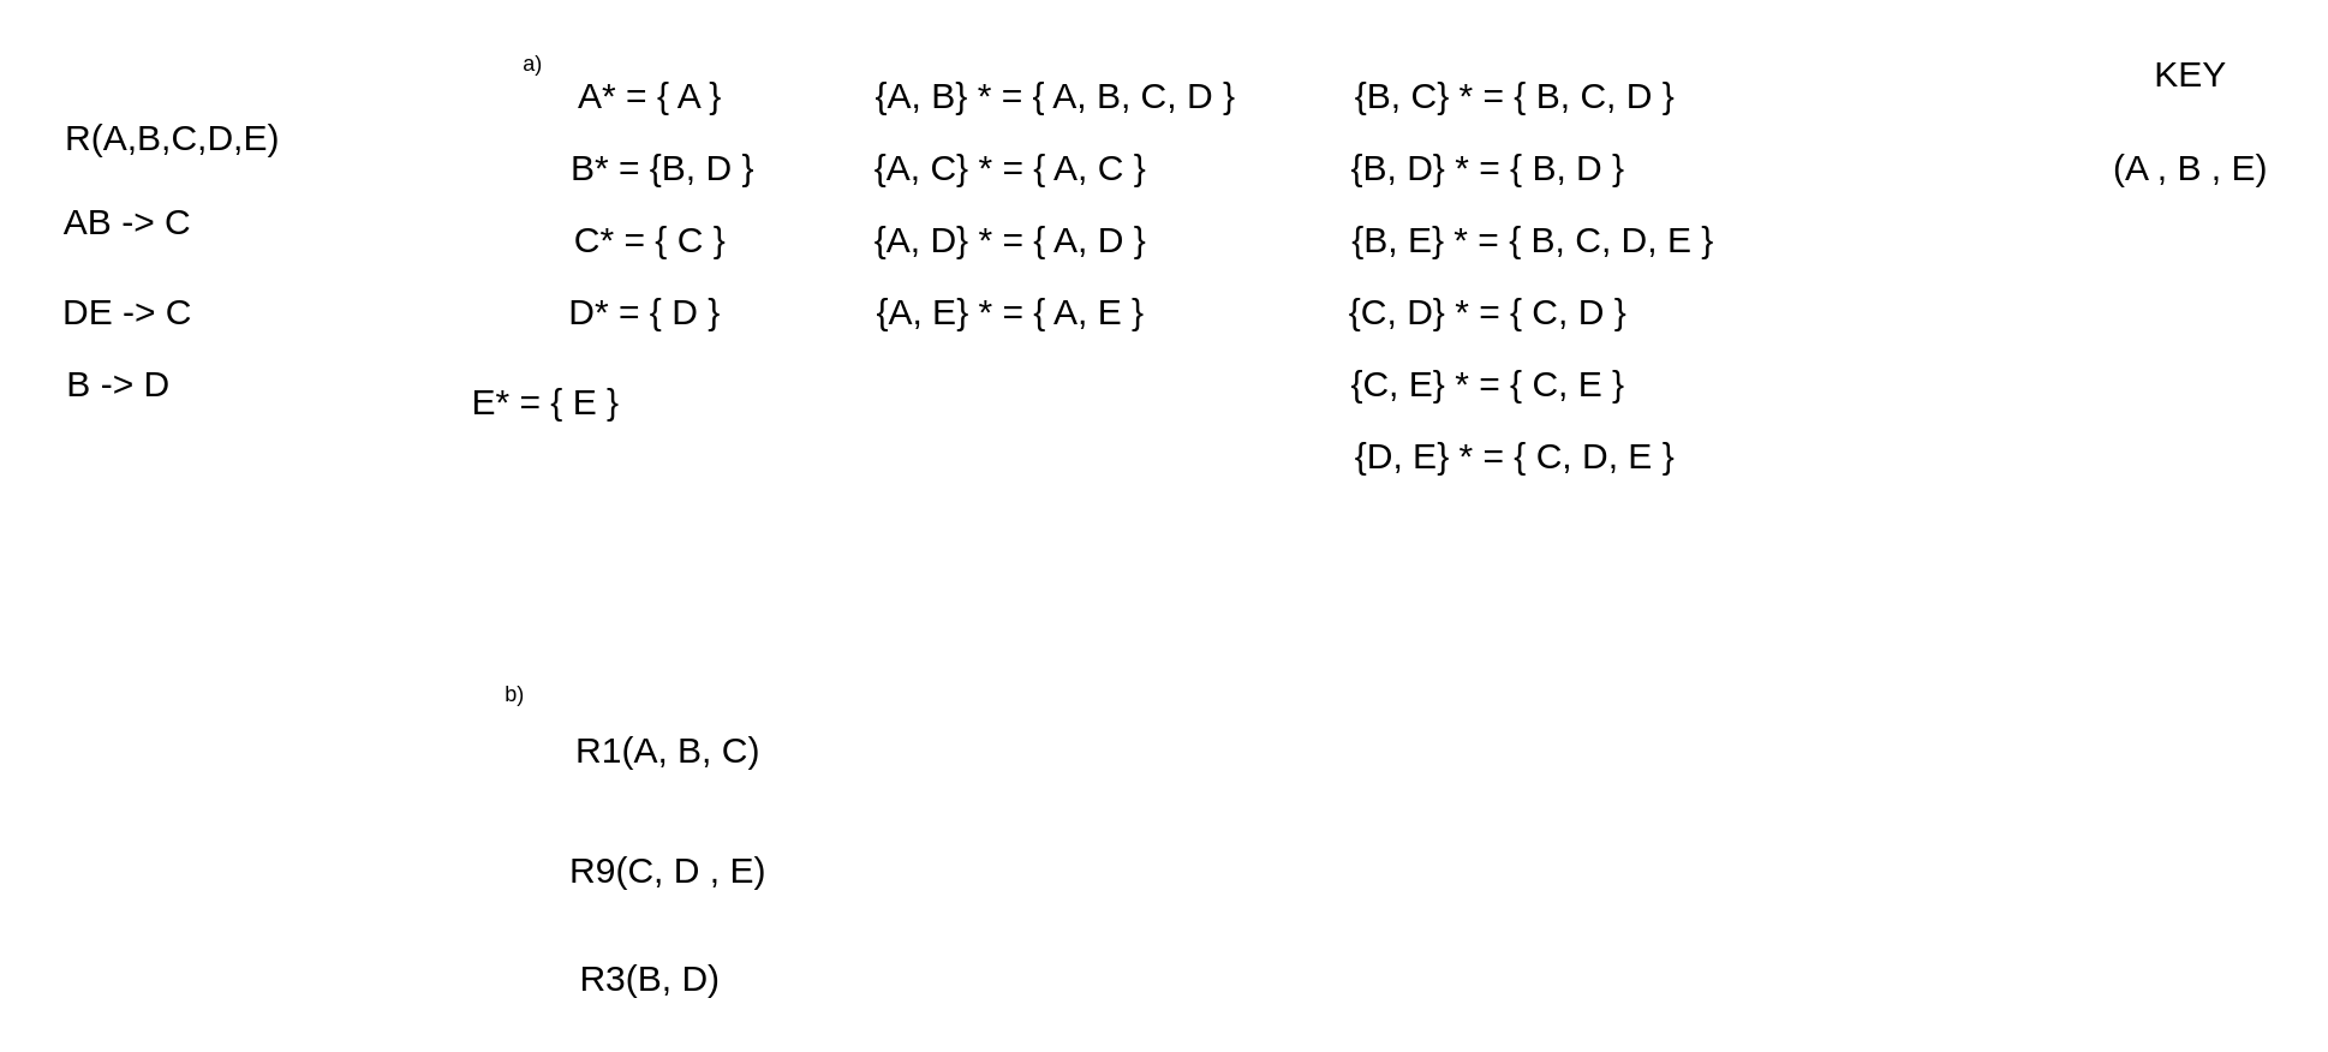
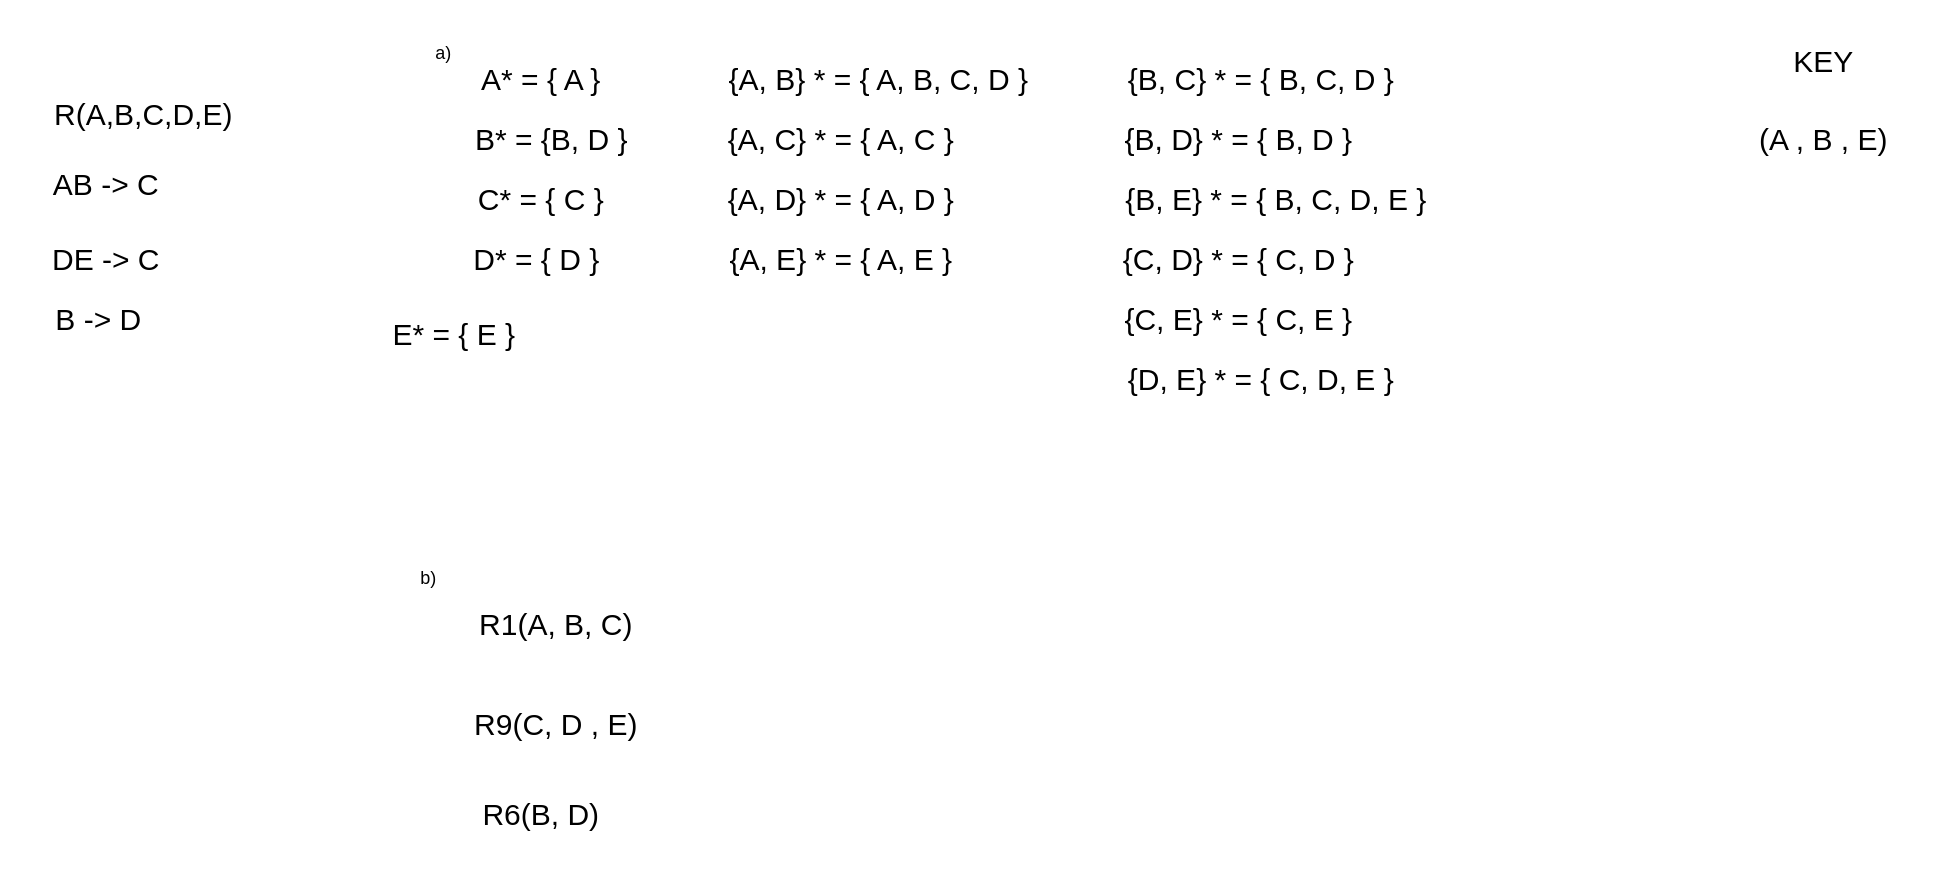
- <mxCell id="27" value="R3(B, D)" style="text;html=1;align=center;verticalAlign=middle;resizable=0;points=[];autosize=1;strokeColor=none;fillColor=none;fontSize=20;" vertex="1" parent="1"><mxGeometry x="310" y="522" width="100" height="40" as="geometry" /></mxCell>
+ <mxCell id="27" value="R6(B, D)" style="text;html=1;align=center;verticalAlign=middle;resizable=0;points=[];autosize=1;strokeColor=none;fillColor=none;fontSize=20;" vertex="1" parent="1"><mxGeometry x="310" y="522" width="100" height="40" as="geometry" /></mxCell>
